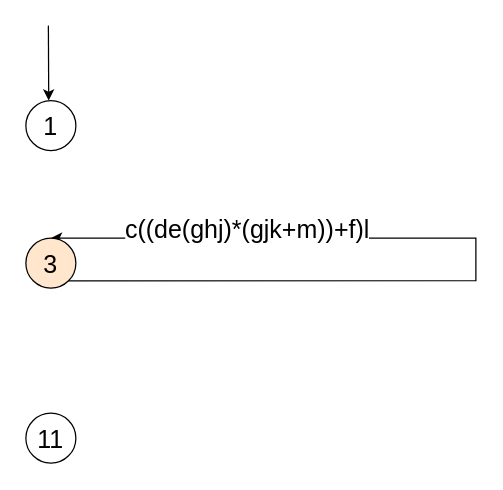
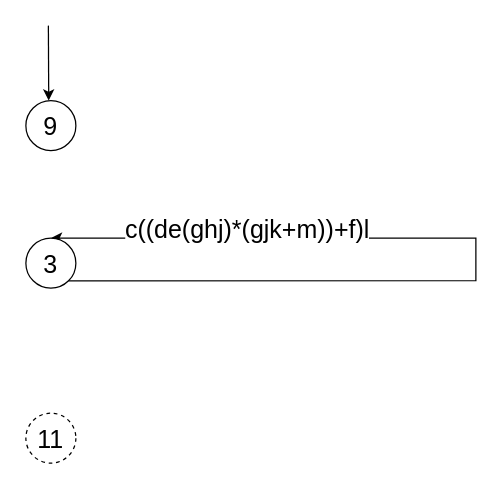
- <mxCell id="2" value="1" style="ellipse;whiteSpace=wrap;html=1;aspect=fixed;fontSize=20;" vertex="1" parent="1"><mxGeometry x="20" y="80" width="40" height="40" as="geometry" /></mxCell>
+ <mxCell id="2" value="9" style="ellipse;whiteSpace=wrap;html=1;aspect=fixed;fontSize=20;" vertex="1" parent="1"><mxGeometry x="20" y="80" width="40" height="40" as="geometry" /></mxCell>
- <mxCell id="4" value="3" style="ellipse;whiteSpace=wrap;html=1;aspect=fixed;fontSize=20;fillColor=#ffe6cc;" vertex="1" parent="1"><mxGeometry x="20" y="190" width="40" height="40" as="geometry" /></mxCell>
+ <mxCell id="4" value="3" style="ellipse;whiteSpace=wrap;html=1;aspect=fixed;fontSize=20;" vertex="1" parent="1"><mxGeometry x="20" y="190" width="40" height="40" as="geometry" /></mxCell>
- <mxCell id="5" value="11" style="ellipse;whiteSpace=wrap;html=1;aspect=fixed;fontSize=20;" vertex="1" parent="1"><mxGeometry x="20" y="330" width="40" height="40" as="geometry" /></mxCell>
+ <mxCell id="5" value="11" style="ellipse;whiteSpace=wrap;html=1;aspect=fixed;fontSize=20;dashed=1;" vertex="1" parent="1"><mxGeometry x="20" y="330" width="40" height="40" as="geometry" /></mxCell>
